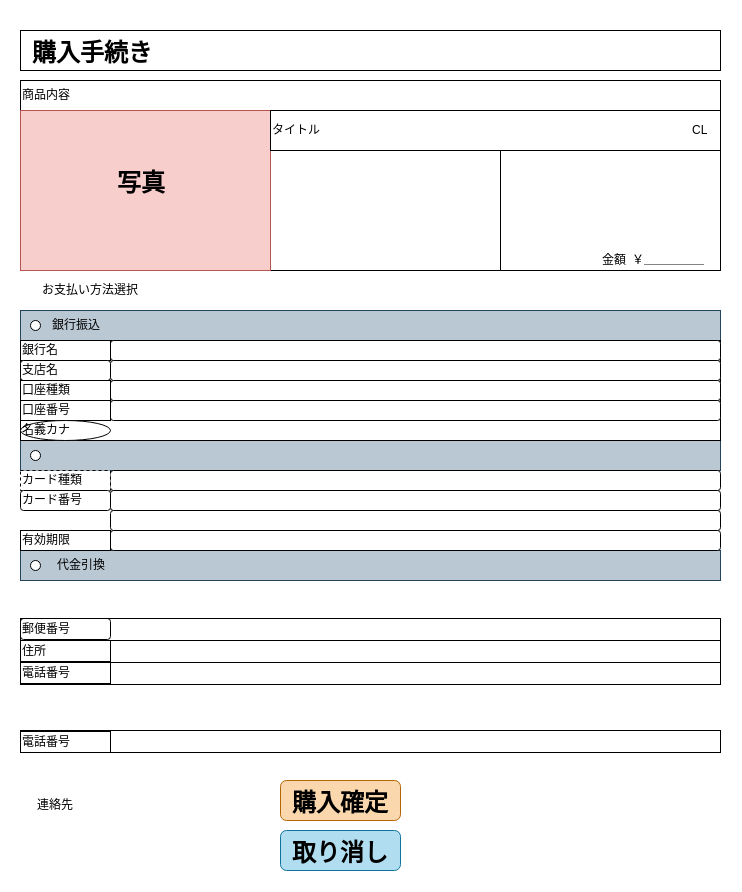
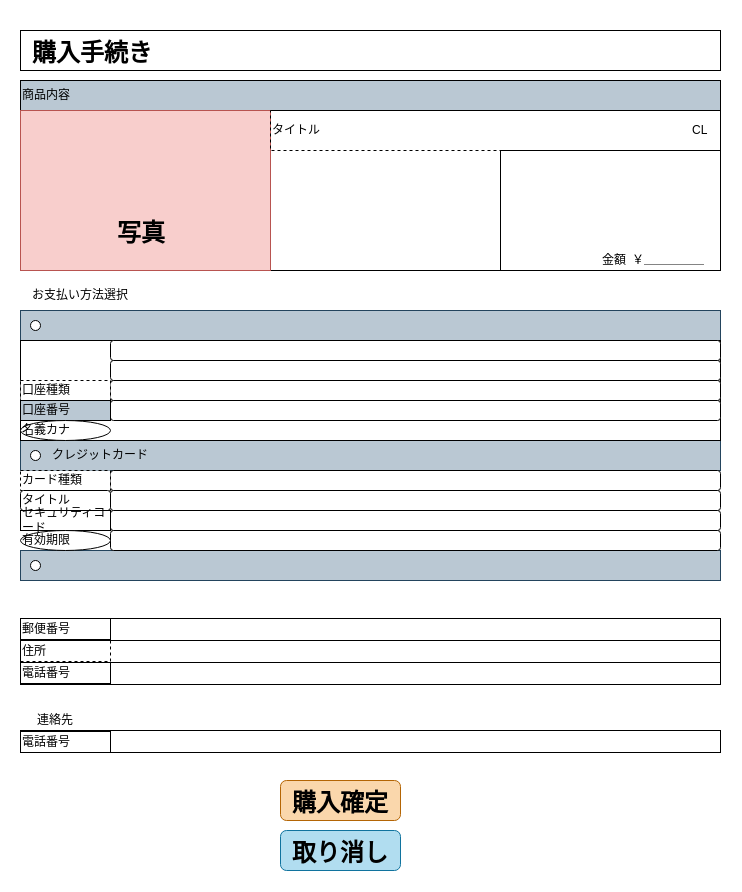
- <mxCell id="5" value="商品内容" style="rounded=0;whiteSpace=wrap;html=1;strokeWidth=1;align=left;" parent="1" vertex="1"><mxGeometry x="20" y="80" width="700" height="30" as="geometry" /></mxCell>
+ <mxCell id="5" value="商品内容" style="rounded=0;whiteSpace=wrap;html=1;strokeWidth=1;align=left;fillColor=#bac8d3;" parent="1" vertex="1"><mxGeometry x="20" y="80" width="700" height="30" as="geometry" /></mxCell>
- <mxCell id="8" value="タイトル　　　　　　　　　　　　　　　　　　　　　　　　　　　　　　　CL" style="rounded=0;whiteSpace=wrap;html=1;strokeWidth=1;fillColor=none;gradientColor=none;align=left;" parent="1" vertex="1"><mxGeometry x="270" y="110" width="450" height="40" as="geometry" /></mxCell>
+ <mxCell id="8" value="タイトル　　　　　　　　　　　　　　　　　　　　　　　　　　　　　　　CL" style="rounded=0;whiteSpace=wrap;html=1;strokeWidth=1;fillColor=none;gradientColor=none;align=left;dashed=1;" parent="1" vertex="1"><mxGeometry x="270" y="110" width="450" height="40" as="geometry" /></mxCell>
- <mxCell id="7" value="&lt;h1&gt;写真&lt;/h1&gt;" style="text;html=1;resizable=0;points=[];autosize=1;align=left;verticalAlign=top;spacingTop=-4;" parent="1" vertex="1"><mxGeometry x="115" y="150" width="60" height="50" as="geometry" /></mxCell>
+ <mxCell id="7" value="&lt;h1&gt;写真&lt;/h1&gt;" style="text;html=1;resizable=0;points=[];autosize=1;align=left;verticalAlign=top;spacingTop=-4;" parent="1" vertex="1"><mxGeometry x="115" y="200" width="60" height="50" as="geometry" /></mxCell>
- <mxCell id="13" value="お支払い方法選択" style="text;html=1;resizable=0;points=[];autosize=1;align=left;verticalAlign=top;spacingTop=-4;" parent="1" vertex="1"><mxGeometry x="40" y="280" width="110" height="20" as="geometry" /></mxCell>
+ <mxCell id="13" value="お支払い方法選択" style="text;html=1;resizable=0;points=[];autosize=1;align=left;verticalAlign=top;spacingTop=-4;" parent="1" vertex="1"><mxGeometry x="30" y="285" width="110" height="20" as="geometry" /></mxCell>
- <mxCell id="16" value="銀行振込" style="text;html=1;resizable=0;points=[];autosize=1;align=left;verticalAlign=top;spacingTop=-4;" parent="1" vertex="1"><mxGeometry x="50" y="315" width="60" height="20" as="geometry" /></mxCell>
- <mxCell id="31" value="銀行名" style="rounded=0;whiteSpace=wrap;html=1;strokeWidth=1;align=left;" parent="1" vertex="1"><mxGeometry x="20" y="340" width="90" height="20" as="geometry" /></mxCell>
- <mxCell id="32" value="支店名" style="rounded=1;whiteSpace=wrap;html=1;strokeWidth=1;align=left;" parent="1" vertex="1"><mxGeometry x="20" y="360" width="90" height="20" as="geometry" /></mxCell>
- <mxCell id="33" value="口座種類" style="rounded=0;whiteSpace=wrap;html=1;strokeWidth=1;align=left;" parent="1" vertex="1"><mxGeometry x="20" y="380" width="90" height="20" as="geometry" /></mxCell>
+ <mxCell id="33" value="口座種類" style="rounded=0;whiteSpace=wrap;html=1;strokeWidth=1;align=left;dashed=1;" parent="1" vertex="1"><mxGeometry x="20" y="380" width="90" height="20" as="geometry" /></mxCell>
- <mxCell id="34" value="口座番号" style="rounded=0;whiteSpace=wrap;html=1;strokeWidth=1;align=left;" parent="1" vertex="1"><mxGeometry x="20" y="400" width="90" height="20" as="geometry" /></mxCell>
+ <mxCell id="34" value="口座番号" style="rounded=0;whiteSpace=wrap;html=1;strokeWidth=1;align=left;fillColor=#bac8d3;" parent="1" vertex="1"><mxGeometry x="20" y="400" width="90" height="20" as="geometry" /></mxCell>
+ <mxCell id="17" value="クレジットカード" style="text;html=1;resizable=0;points=[];autosize=1;align=left;verticalAlign=top;spacingTop=-4;" parent="1" vertex="1"><mxGeometry x="50" y="445" width="110" height="20" as="geometry" /></mxCell>
- <mxCell id="41" value="カード番号" style="rounded=1;whiteSpace=wrap;html=1;strokeWidth=1;align=left;" parent="1" vertex="1"><mxGeometry x="20" y="490" width="90" height="20" as="geometry" /></mxCell>
+ <mxCell id="41" value="タイトル" style="rounded=1;whiteSpace=wrap;html=1;strokeWidth=1;align=left;" parent="1" vertex="1"><mxGeometry x="20" y="490" width="90" height="20" as="geometry" /></mxCell>
+ <mxCell id="42" value="セキュリティコード" style="rounded=0;whiteSpace=wrap;html=1;strokeWidth=1;align=left;" parent="1" vertex="1"><mxGeometry x="20" y="510" width="90" height="20" as="geometry" /></mxCell>
- <mxCell id="43" value="有効期限" style="rounded=0;whiteSpace=wrap;html=1;strokeWidth=1;align=left;" parent="1" vertex="1"><mxGeometry x="20" y="530" width="90" height="20" as="geometry" /></mxCell>
+ <mxCell id="43" value="有効期限" style="ellipse;whiteSpace=wrap;html=1;strokeWidth=1;align=left;" parent="1" vertex="1"><mxGeometry x="20" y="530" width="90" height="20" as="geometry" /></mxCell>
- <mxCell id="18" value="代金引換" style="text;html=1;resizable=0;points=[];autosize=1;align=left;verticalAlign=top;spacingTop=-4;" parent="1" vertex="1"><mxGeometry x="55" y="555" width="60" height="20" as="geometry" /></mxCell>
- <mxCell id="47" value="郵便番号" style="whiteSpace=wrap;html=1;strokeWidth=1;fillColor=none;gradientColor=none;align=left;rounded=1;" parent="1" vertex="1"><mxGeometry x="20" y="618" width="90" height="21" as="geometry" /></mxCell>
+ <mxCell id="47" value="郵便番号" style="rounded=0;whiteSpace=wrap;html=1;strokeWidth=1;fillColor=none;gradientColor=none;align=left;" parent="1" vertex="1"><mxGeometry x="20" y="618" width="90" height="21" as="geometry" /></mxCell>
- <mxCell id="48" value="住所" style="rounded=0;whiteSpace=wrap;html=1;strokeWidth=1;fillColor=none;gradientColor=none;align=left;" parent="1" vertex="1"><mxGeometry x="20" y="640" width="90" height="21" as="geometry" /></mxCell>
+ <mxCell id="48" value="住所" style="rounded=0;whiteSpace=wrap;html=1;strokeWidth=1;fillColor=none;gradientColor=none;align=left;dashed=1;" parent="1" vertex="1"><mxGeometry x="20" y="640" width="90" height="21" as="geometry" /></mxCell>
- <mxCell id="50" value="連絡先" style="text;html=1;resizable=0;points=[];autosize=1;align=left;verticalAlign=top;spacingTop=-4;" parent="1" vertex="1"><mxGeometry x="35" y="795" width="50" height="20" as="geometry" /></mxCell>
+ <mxCell id="50" value="連絡先" style="text;html=1;resizable=0;points=[];autosize=1;align=left;verticalAlign=top;spacingTop=-4;" parent="1" vertex="1"><mxGeometry x="35" y="710" width="50" height="20" as="geometry" /></mxCell>
